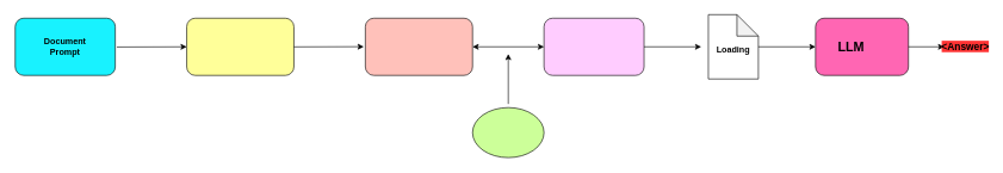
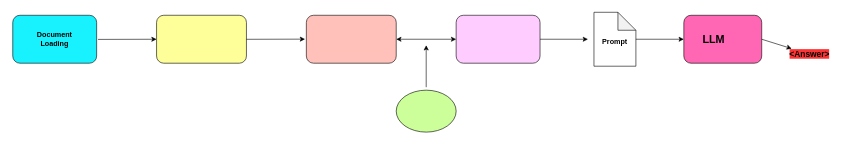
- <mxCell id="3" value="&lt;b&gt;Document Prompt&lt;/b&gt;" style="text;html=1;align=center;verticalAlign=middle;whiteSpace=wrap;rounded=0;" vertex="1" parent="1"><mxGeometry x="60" y="50" width="60" height="30" as="geometry" /></mxCell>
+ <mxCell id="3" value="&lt;b&gt;Document Loading&lt;/b&gt;" style="text;html=1;align=center;verticalAlign=middle;whiteSpace=wrap;rounded=0;" vertex="1" parent="1"><mxGeometry x="60" y="50" width="60" height="30" as="geometry" /></mxCell>
- <mxCell id="19" value="&lt;span style=&quot;font-size: 14px; background-color: light-dark(rgb(255, 51, 51), rgb(255, 255, 255));&quot;&gt;&lt;b&gt;&amp;lt;Answer&amp;gt;&lt;/b&gt;&lt;/span&gt;" style="text;html=1;align=center;verticalAlign=middle;whiteSpace=wrap;rounded=0;" vertex="1" parent="1"><mxGeometry x="1320" y="50" width="60" height="30" as="geometry" /></mxCell>
+ <mxCell id="19" value="&lt;span style=&quot;font-size: 14px; background-color: light-dark(rgb(255, 51, 51), rgb(255, 255, 255));&quot;&gt;&lt;b&gt;&amp;lt;Answer&amp;gt;&lt;/b&gt;&lt;/span&gt;" style="text;html=1;align=center;verticalAlign=middle;whiteSpace=wrap;rounded=0;" vertex="1" parent="1"><mxGeometry x="1320" y="75" width="60" height="30" as="geometry" /></mxCell>
- <mxCell id="14" value="&lt;b&gt;Loading&lt;/b&gt;" style="text;html=1;align=center;verticalAlign=middle;whiteSpace=wrap;rounded=0;" vertex="1" parent="1"><mxGeometry x="995" y="55" width="60" height="30" as="geometry" /></mxCell>
+ <mxCell id="14" value="&lt;b&gt;Prompt&lt;/b&gt;" style="text;html=1;align=center;verticalAlign=middle;whiteSpace=wrap;rounded=0;" vertex="1" parent="1"><mxGeometry x="995" y="55" width="60" height="30" as="geometry" /></mxCell>
